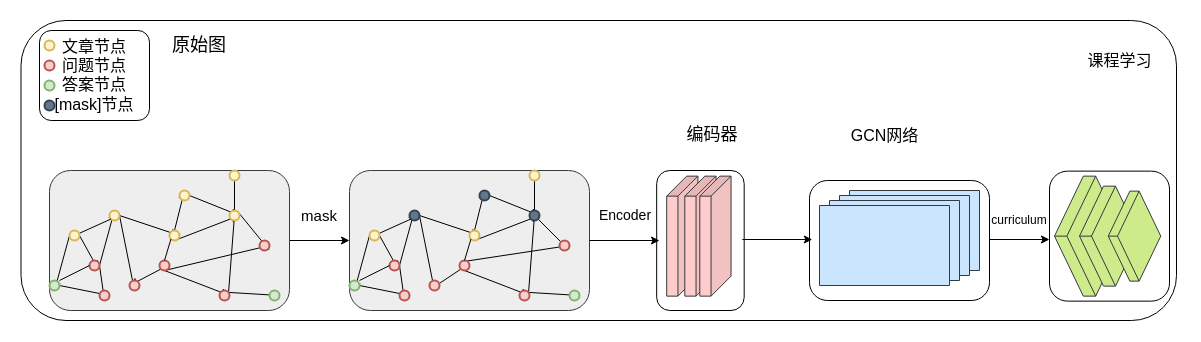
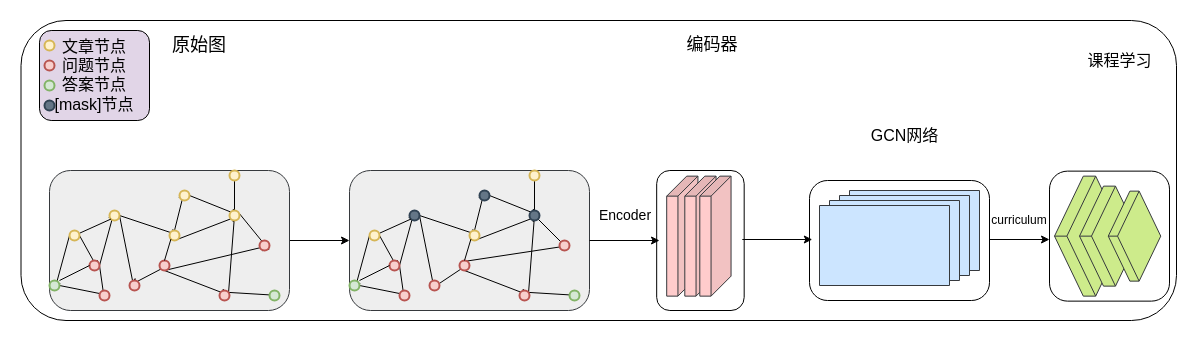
- <mxCell id="8" value="&lt;font style=&quot;font-size: 16px;&quot;&gt;文章节点&lt;br&gt;问题节点&lt;br&gt;答案节点&lt;br&gt;[mask]节点&lt;br&gt;&lt;br&gt;&lt;/font&gt;" style="rounded=1;whiteSpace=wrap;html=1;arcSize=13;verticalAlign=top;align=center;" parent="1" vertex="1"><mxGeometry x="39" y="30" width="110" height="90" as="geometry" /></mxCell>
+ <mxCell id="8" value="&lt;font style=&quot;font-size: 16px;&quot;&gt;文章节点&lt;br&gt;问题节点&lt;br&gt;答案节点&lt;br&gt;[mask]节点&lt;br&gt;&lt;br&gt;&lt;/font&gt;" style="rounded=1;whiteSpace=wrap;html=1;arcSize=13;verticalAlign=top;align=center;fillColor=#e1d5e7;" parent="1" vertex="1"><mxGeometry x="39" y="30" width="110" height="90" as="geometry" /></mxCell>
- <mxCell id="89" value="编码器" style="text;strokeColor=none;align=center;fillColor=none;html=1;verticalAlign=middle;whiteSpace=wrap;rounded=0;fontSize=17;" parent="1" vertex="1"><mxGeometry x="682.12" y="120" width="60" height="30" as="geometry" /></mxCell>
+ <mxCell id="89" value="编码器" style="text;strokeColor=none;align=center;fillColor=none;html=1;verticalAlign=middle;whiteSpace=wrap;rounded=0;fontSize=17;" parent="1" vertex="1"><mxGeometry x="682.12" y="30" width="60" height="30" as="geometry" /></mxCell>
- <mxCell id="95" value="&lt;span style=&quot;white-space: pre; font-size: 16px;&quot;&gt;&#09;&lt;/span&gt;&lt;span style=&quot;white-space: pre; font-size: 16px;&quot;&gt;&#09;&lt;/span&gt;GCN网络" style="text;strokeColor=none;align=center;fillColor=none;html=1;verticalAlign=middle;whiteSpace=wrap;rounded=0;fontSize=16;" parent="1" vertex="1"><mxGeometry x="769" y="120" width="160" height="30" as="geometry" /></mxCell>
+ <mxCell id="95" value="&lt;span style=&quot;white-space: pre; font-size: 16px;&quot;&gt;&#09;&lt;/span&gt;&lt;span style=&quot;white-space: pre; font-size: 16px;&quot;&gt;&#09;&lt;/span&gt;GCN网络" style="text;strokeColor=none;align=center;fillColor=none;html=1;verticalAlign=middle;whiteSpace=wrap;rounded=0;fontSize=16;" parent="1" vertex="1"><mxGeometry x="789" y="120" width="160" height="30" as="geometry" /></mxCell>
- <mxCell id="86" value="mask" style="text;strokeColor=none;align=center;fillColor=none;html=1;verticalAlign=middle;whiteSpace=wrap;rounded=0;fontSize=15;" parent="1" vertex="1"><mxGeometry x="289" y="200" width="60" height="30" as="geometry" /></mxCell>
